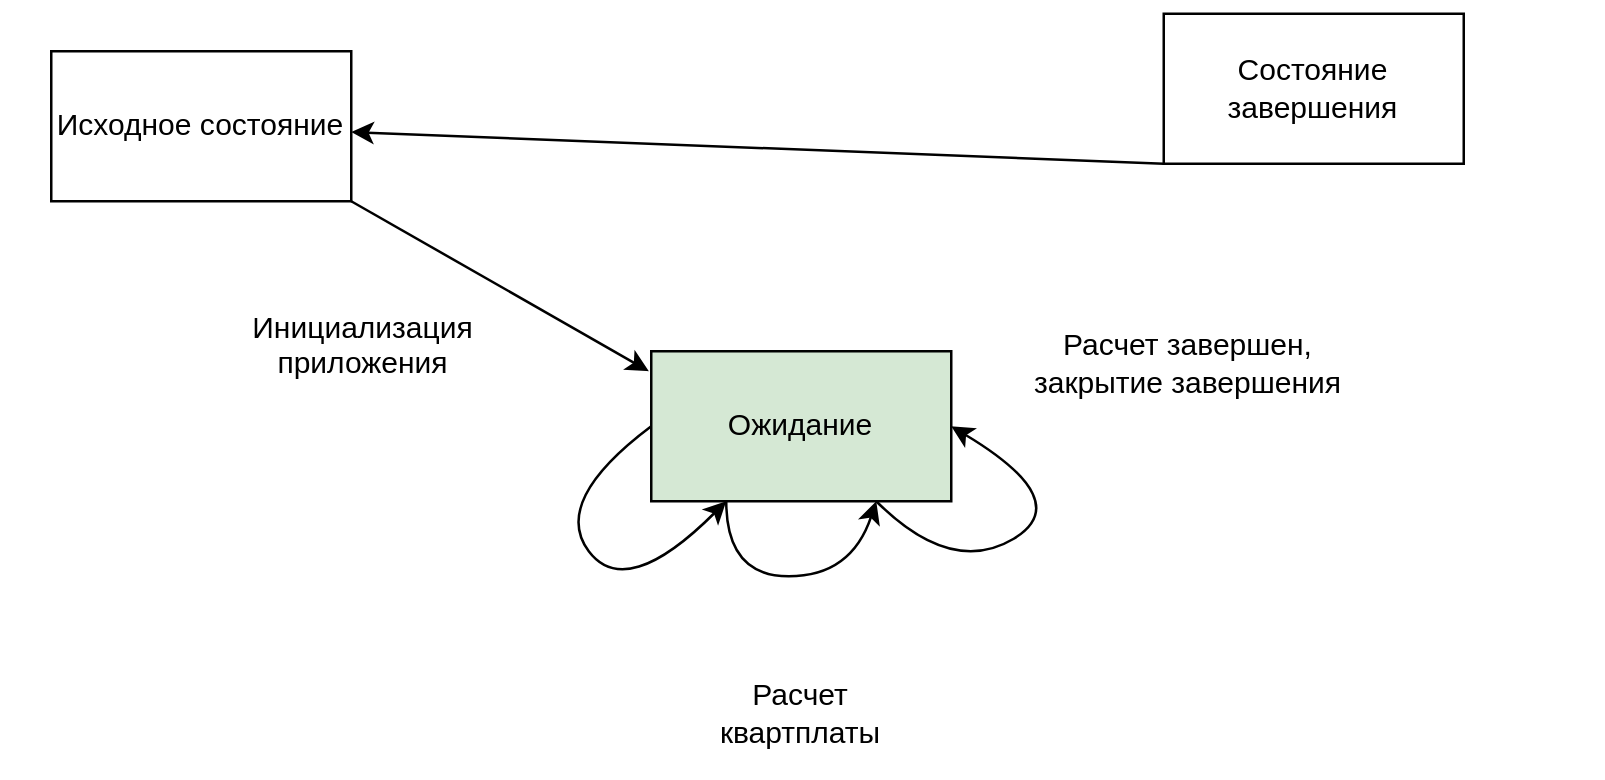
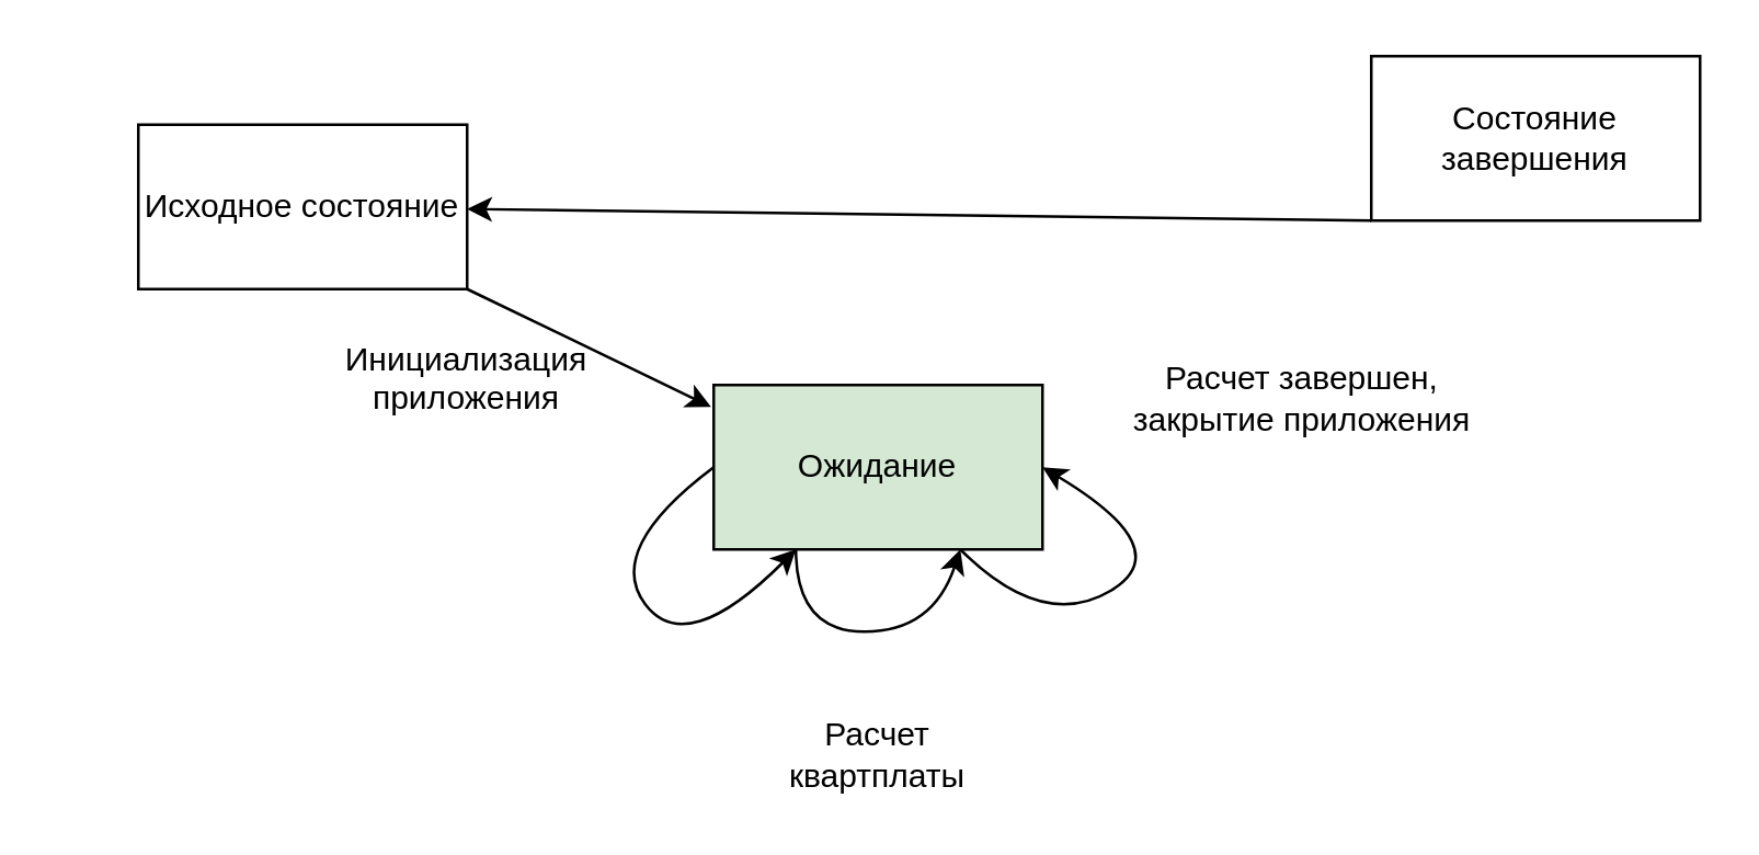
- <mxCell id="4" value="Состояние завершения" style="rounded=0;whiteSpace=wrap;html=1;" vertex="1" parent="1"><mxGeometry x="465" y="5" width="120" height="60" as="geometry" /></mxCell>
+ <mxCell id="4" value="Состояние завершения" style="rounded=0;whiteSpace=wrap;html=1;" vertex="1" parent="1"><mxGeometry x="500" y="20" width="120" height="60" as="geometry" /></mxCell>
- <mxCell id="2" value="Исходное состояние" style="rounded=0;whiteSpace=wrap;html=1;" vertex="1" parent="1"><mxGeometry x="20" y="20" width="120" height="60" as="geometry" /></mxCell>
+ <mxCell id="2" value="Исходное состояние" style="rounded=0;whiteSpace=wrap;html=1;" vertex="1" parent="1"><mxGeometry x="50" y="45" width="120" height="60" as="geometry" /></mxCell>
- <mxCell id="10" value="Инициализация приложения&lt;div&gt;&lt;br&gt;&lt;/div&gt;" style="text;html=1;align=center;verticalAlign=middle;whiteSpace=wrap;rounded=0;" vertex="1" parent="1"><mxGeometry x="115" y="130" width="60" height="30" as="geometry" /></mxCell>
+ <mxCell id="10" value="Инициализация приложения&lt;div&gt;&lt;br&gt;&lt;/div&gt;" style="text;html=1;align=center;verticalAlign=middle;whiteSpace=wrap;rounded=0;" vertex="1" parent="1"><mxGeometry x="140" y="130" width="60" height="30" as="geometry" /></mxCell>
- <mxCell id="11" value="Расчет завершен, закрытие завершения" style="text;html=1;align=center;verticalAlign=middle;whiteSpace=wrap;rounded=0;" vertex="1" parent="1"><mxGeometry x="410" y="130" width="130" height="30" as="geometry" /></mxCell>
+ <mxCell id="11" value="Расчет завершен, закрытие приложения" style="text;html=1;align=center;verticalAlign=middle;whiteSpace=wrap;rounded=0;" vertex="1" parent="1"><mxGeometry x="410" y="130" width="130" height="30" as="geometry" /></mxCell>
- <mxCell id="12" value="Расчет квартплаты" style="text;html=1;align=center;verticalAlign=middle;whiteSpace=wrap;rounded=0;" vertex="1" parent="1"><mxGeometry x="290" y="270" width="60" height="30" as="geometry" /></mxCell>
+ <mxCell id="12" value="Расчет квартплаты" style="text;html=1;align=center;verticalAlign=middle;whiteSpace=wrap;rounded=0;" vertex="1" parent="1"><mxGeometry x="290" y="260" width="60" height="30" as="geometry" /></mxCell>
